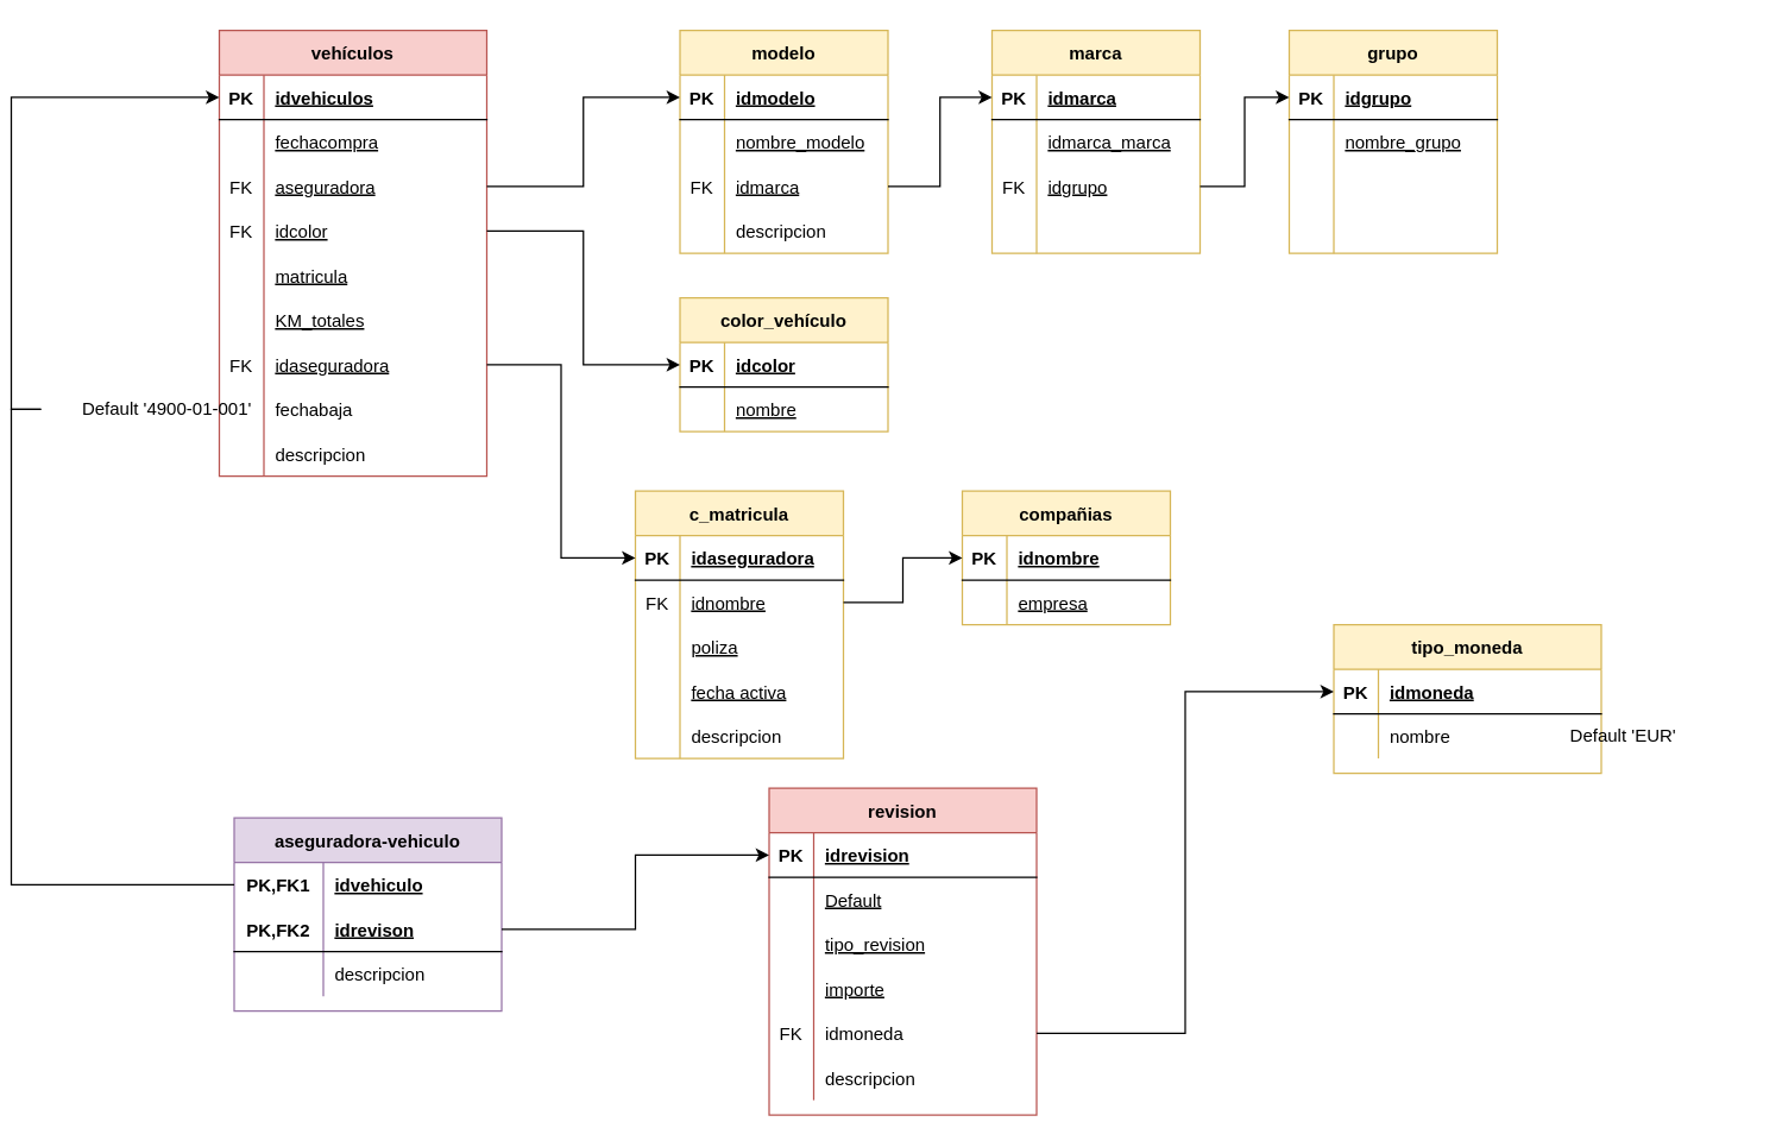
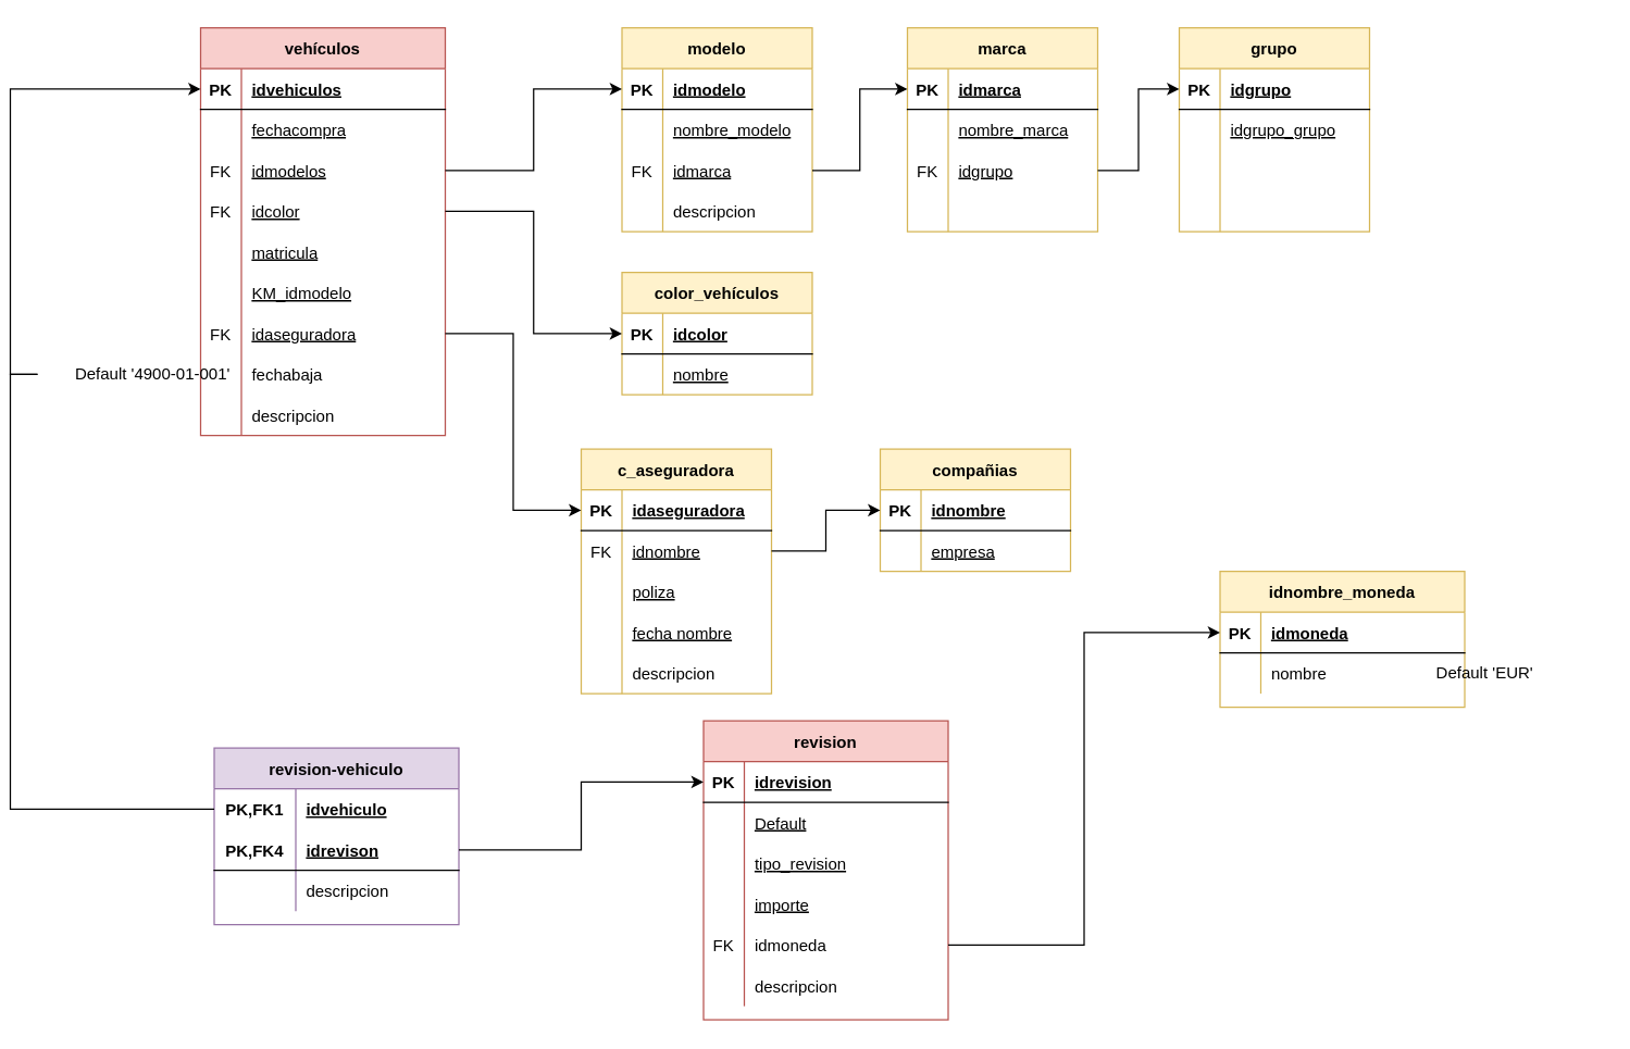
- <mxCell id="49" value="idmarca_marca" style="shape=partialRectangle;connectable=0;fillColor=none;top=0;left=0;bottom=0;right=0;align=left;spacingLeft=6;overflow=hidden;fontStyle=4" parent="47" vertex="1"><mxGeometry x="30" width="110" height="30" as="geometry"><mxRectangle width="110" height="30" as="alternateBounds" /></mxGeometry></mxCell>
+ <mxCell id="49" value="nombre_marca" style="shape=partialRectangle;connectable=0;fillColor=none;top=0;left=0;bottom=0;right=0;align=left;spacingLeft=6;overflow=hidden;fontStyle=4" parent="47" vertex="1"><mxGeometry x="30" width="110" height="30" as="geometry"><mxRectangle width="110" height="30" as="alternateBounds" /></mxGeometry></mxCell>
- <mxCell id="62" value="nombre_grupo" style="shape=partialRectangle;connectable=0;fillColor=none;top=0;left=0;bottom=0;right=0;align=left;spacingLeft=6;overflow=hidden;fontStyle=4" parent="60" vertex="1"><mxGeometry x="30" width="110" height="30" as="geometry"><mxRectangle width="110" height="30" as="alternateBounds" /></mxGeometry></mxCell>
+ <mxCell id="62" value="idgrupo_grupo" style="shape=partialRectangle;connectable=0;fillColor=none;top=0;left=0;bottom=0;right=0;align=left;spacingLeft=6;overflow=hidden;fontStyle=4" parent="60" vertex="1"><mxGeometry x="30" width="110" height="30" as="geometry"><mxRectangle width="110" height="30" as="alternateBounds" /></mxGeometry></mxCell>
- <mxCell id="11" value="aseguradora" style="shape=partialRectangle;connectable=0;fillColor=none;top=0;left=0;bottom=0;right=0;align=left;spacingLeft=6;overflow=hidden;fontStyle=4" parent="9" vertex="1"><mxGeometry x="30" width="150" height="30" as="geometry"><mxRectangle width="150" height="30" as="alternateBounds" /></mxGeometry></mxCell>
+ <mxCell id="11" value="idmodelos" style="shape=partialRectangle;connectable=0;fillColor=none;top=0;left=0;bottom=0;right=0;align=left;spacingLeft=6;overflow=hidden;fontStyle=4" parent="9" vertex="1"><mxGeometry x="30" width="150" height="30" as="geometry"><mxRectangle width="150" height="30" as="alternateBounds" /></mxGeometry></mxCell>
- <mxCell id="20" value="KM_totales" style="shape=partialRectangle;connectable=0;fillColor=none;top=0;left=0;bottom=0;right=0;align=left;spacingLeft=6;overflow=hidden;fontStyle=4" parent="18" vertex="1"><mxGeometry x="30" width="150" height="30" as="geometry"><mxRectangle width="150" height="30" as="alternateBounds" /></mxGeometry></mxCell>
+ <mxCell id="20" value="KM_idmodelo" style="shape=partialRectangle;connectable=0;fillColor=none;top=0;left=0;bottom=0;right=0;align=left;spacingLeft=6;overflow=hidden;fontStyle=4" parent="18" vertex="1"><mxGeometry x="30" width="150" height="30" as="geometry"><mxRectangle width="150" height="30" as="alternateBounds" /></mxGeometry></mxCell>
- <mxCell id="127" value="color_vehículo" style="shape=table;startSize=30;container=1;collapsible=1;childLayout=tableLayout;fixedRows=1;rowLines=0;fontStyle=1;align=center;resizeLast=1;fillColor=#fff2cc;strokeColor=#d6b656;" parent="1" vertex="1"><mxGeometry x="450" y="200" width="140" height="90" as="geometry" /></mxCell>
+ <mxCell id="127" value="color_vehículos" style="shape=table;startSize=30;container=1;collapsible=1;childLayout=tableLayout;fixedRows=1;rowLines=0;fontStyle=1;align=center;resizeLast=1;fillColor=#fff2cc;strokeColor=#d6b656;" parent="1" vertex="1"><mxGeometry x="450" y="200" width="140" height="90" as="geometry" /></mxCell>
- <mxCell id="69" value="c_matricula" style="shape=table;startSize=30;container=1;collapsible=1;childLayout=tableLayout;fixedRows=1;rowLines=0;fontStyle=1;align=center;resizeLast=1;fillColor=#fff2cc;strokeColor=#d6b656;" parent="1" vertex="1"><mxGeometry x="420" y="330" width="140" height="180" as="geometry" /></mxCell>
+ <mxCell id="69" value="c_aseguradora" style="shape=table;startSize=30;container=1;collapsible=1;childLayout=tableLayout;fixedRows=1;rowLines=0;fontStyle=1;align=center;resizeLast=1;fillColor=#fff2cc;strokeColor=#d6b656;" parent="1" vertex="1"><mxGeometry x="420" y="330" width="140" height="180" as="geometry" /></mxCell>
- <mxCell id="104" value="tipo_moneda" style="shape=table;startSize=30;container=1;collapsible=1;childLayout=tableLayout;fixedRows=1;rowLines=0;fontStyle=1;align=center;resizeLast=1;fillColor=#fff2cc;strokeColor=#d6b656;" parent="1" vertex="1"><mxGeometry x="890" y="420" width="180" height="100" as="geometry" /></mxCell>
+ <mxCell id="104" value="idnombre_moneda" style="shape=table;startSize=30;container=1;collapsible=1;childLayout=tableLayout;fixedRows=1;rowLines=0;fontStyle=1;align=center;resizeLast=1;fillColor=#fff2cc;strokeColor=#d6b656;" parent="1" vertex="1"><mxGeometry x="890" y="420" width="180" height="100" as="geometry" /></mxCell>
- <mxCell id="81" value="fecha activa" style="shape=partialRectangle;connectable=0;fillColor=none;top=0;left=0;bottom=0;right=0;align=left;spacingLeft=6;overflow=hidden;fontStyle=4" parent="79" vertex="1"><mxGeometry x="30" width="110" height="30" as="geometry"><mxRectangle width="110" height="30" as="alternateBounds" /></mxGeometry></mxCell>
+ <mxCell id="81" value="fecha nombre" style="shape=partialRectangle;connectable=0;fillColor=none;top=0;left=0;bottom=0;right=0;align=left;spacingLeft=6;overflow=hidden;fontStyle=4" parent="79" vertex="1"><mxGeometry x="30" width="110" height="30" as="geometry"><mxRectangle width="110" height="30" as="alternateBounds" /></mxGeometry></mxCell>
- <mxCell id="112" value="aseguradora-vehiculo" style="shape=table;startSize=30;container=1;collapsible=1;childLayout=tableLayout;fixedRows=1;rowLines=0;fontStyle=1;align=center;resizeLast=1;fillColor=#e1d5e7;strokeColor=#9673a6;" parent="1" vertex="1"><mxGeometry x="150" y="550" width="180" height="130" as="geometry" /></mxCell>
+ <mxCell id="112" value="revision-vehiculo" style="shape=table;startSize=30;container=1;collapsible=1;childLayout=tableLayout;fixedRows=1;rowLines=0;fontStyle=1;align=center;resizeLast=1;fillColor=#e1d5e7;strokeColor=#9673a6;" parent="1" vertex="1"><mxGeometry x="150" y="550" width="180" height="130" as="geometry" /></mxCell>
- <mxCell id="117" value="PK,FK2" style="shape=partialRectangle;connectable=0;fillColor=none;top=0;left=0;bottom=0;right=0;fontStyle=1;overflow=hidden;" parent="116" vertex="1"><mxGeometry width="60" height="30" as="geometry"><mxRectangle width="60" height="30" as="alternateBounds" /></mxGeometry></mxCell>
+ <mxCell id="117" value="PK,FK4" style="shape=partialRectangle;connectable=0;fillColor=none;top=0;left=0;bottom=0;right=0;fontStyle=1;overflow=hidden;" parent="116" vertex="1"><mxGeometry width="60" height="30" as="geometry"><mxRectangle width="60" height="30" as="alternateBounds" /></mxGeometry></mxCell>
